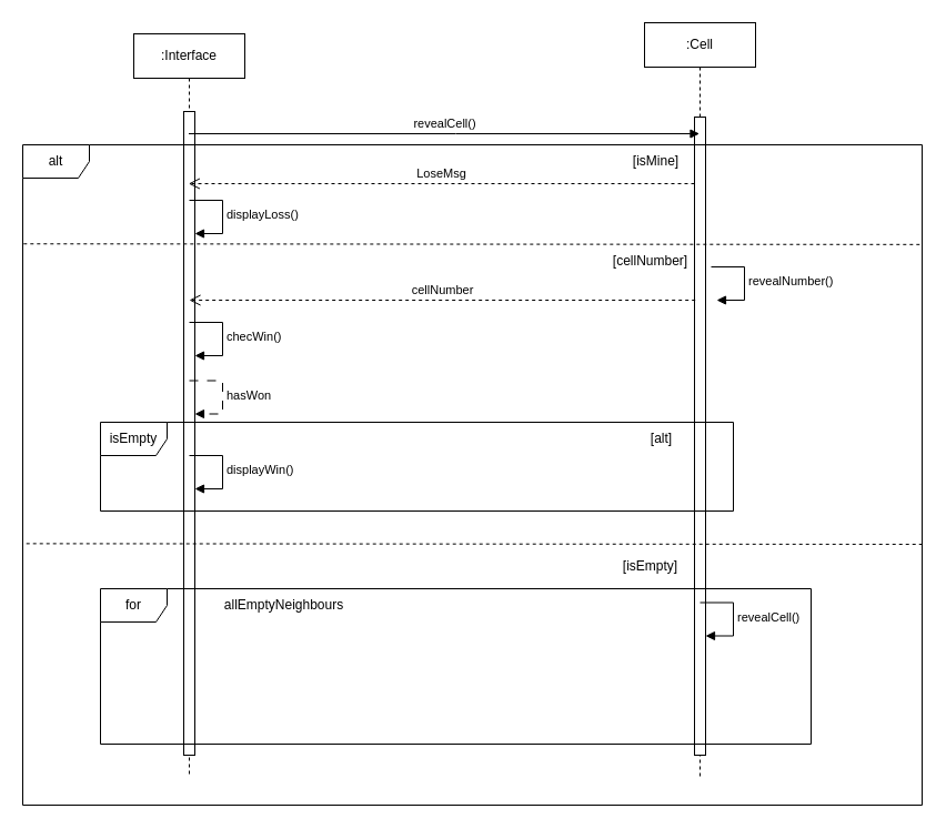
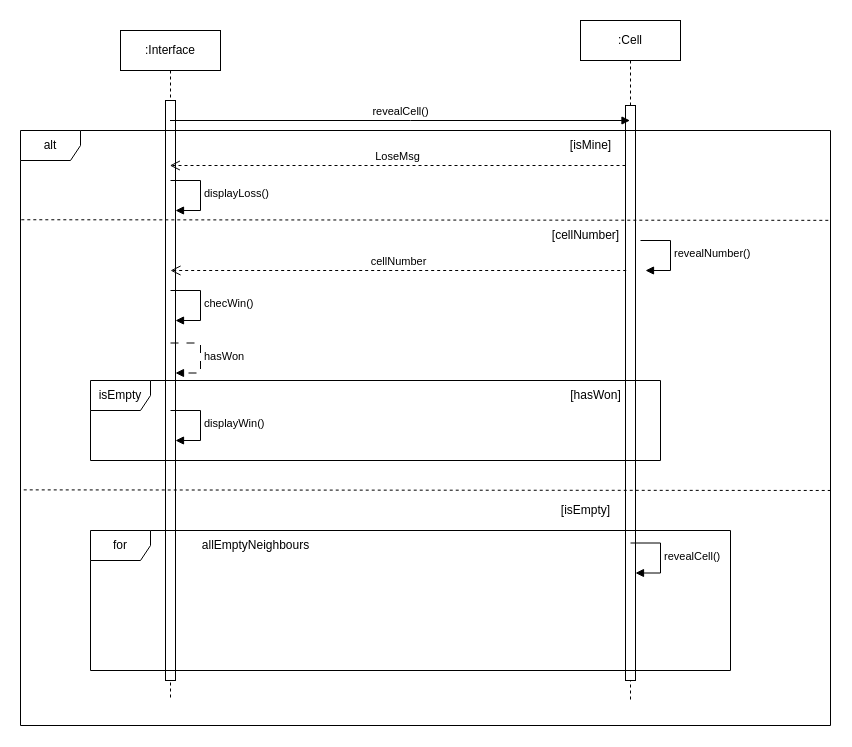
- <mxCell id="16" value="[alt]" style="text;html=1;align=center;verticalAlign=middle;resizable=0;points=[];autosize=1;strokeColor=none;fillColor=none;" vertex="1" parent="1"><mxGeometry x="560" y="380" width="70" height="30" as="geometry" /></mxCell>
+ <mxCell id="16" value="[hasWon]" style="text;html=1;align=center;verticalAlign=middle;resizable=0;points=[];autosize=1;strokeColor=none;fillColor=none;" vertex="1" parent="1"><mxGeometry x="560" y="380" width="70" height="30" as="geometry" /></mxCell>
